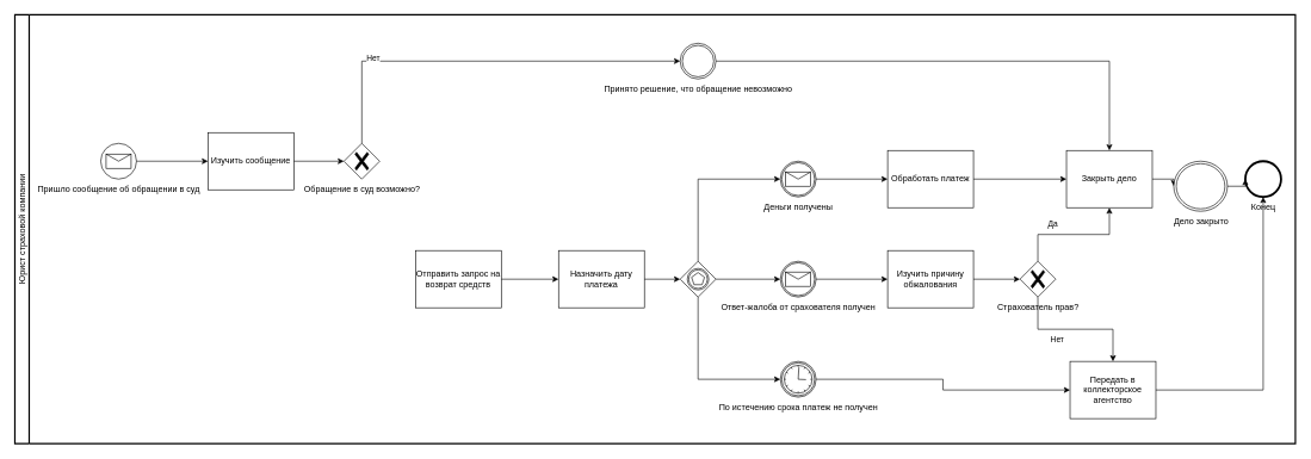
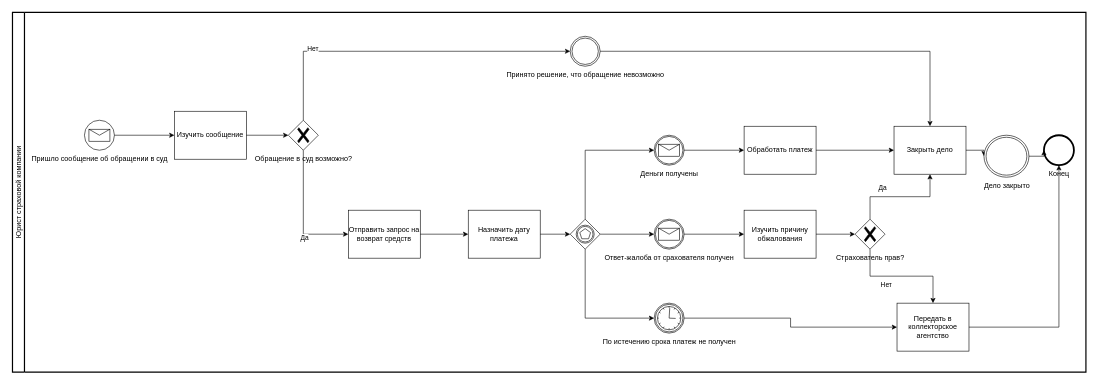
+ <mxCell id="10" style="edgeStyle=orthogonalEdgeStyle;rounded=0;orthogonalLoop=1;jettySize=auto;html=1;exitX=0.5;exitY=1;exitDx=0;exitDy=0;exitPerimeter=0;entryX=0;entryY=0.5;entryDx=0;entryDy=0;entryPerimeter=0;" edge="1" parent="1" source="6" target="12"><mxGeometry relative="1" as="geometry"><mxPoint x="510" y="350" as="targetPoint" /></mxGeometry></mxCell>
+ <mxCell id="11" value="Да" style="edgeLabel;html=1;align=center;verticalAlign=middle;resizable=0;points=[];" vertex="1" connectable="0" parent="10"><mxGeometry x="0.148" y="2" relative="1" as="geometry"><mxPoint x="-1" y="22" as="offset" /></mxGeometry></mxCell>
